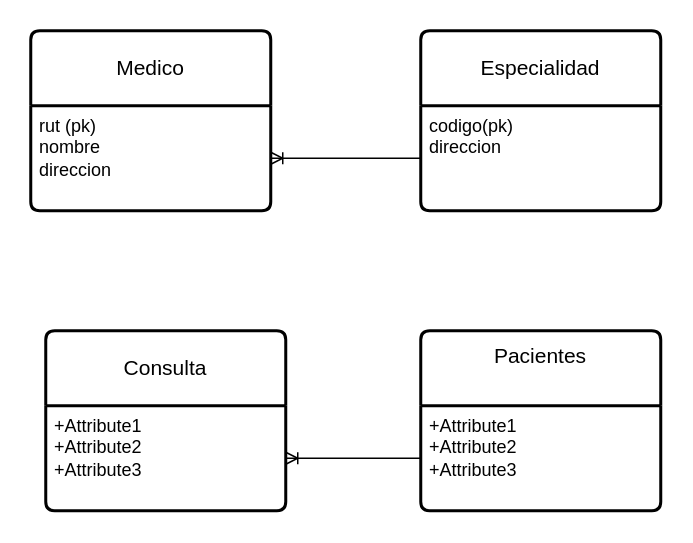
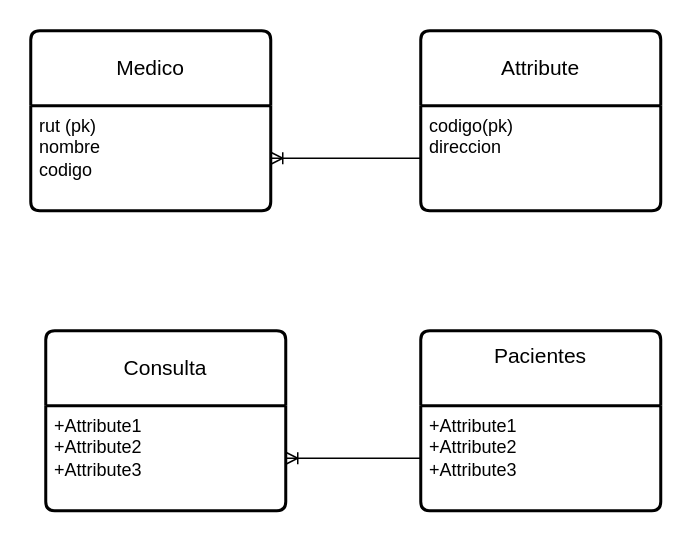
- <mxCell id="4" value="Especialidad" style="swimlane;childLayout=stackLayout;horizontal=1;startSize=50;horizontalStack=0;rounded=1;fontSize=14;fontStyle=0;strokeWidth=2;resizeParent=0;resizeLast=1;shadow=0;dashed=0;align=center;arcSize=4;whiteSpace=wrap;html=1;" vertex="1" parent="1"><mxGeometry x="280" y="20" width="160" height="120" as="geometry" /></mxCell>
+ <mxCell id="4" value="Attribute" style="swimlane;childLayout=stackLayout;horizontal=1;startSize=50;horizontalStack=0;rounded=1;fontSize=14;fontStyle=0;strokeWidth=2;resizeParent=0;resizeLast=1;shadow=0;dashed=0;align=center;arcSize=4;whiteSpace=wrap;html=1;" vertex="1" parent="1"><mxGeometry x="280" y="20" width="160" height="120" as="geometry" /></mxCell>
- <mxCell id="3" value="rut (pk)&lt;div&gt;nombre&lt;/div&gt;&lt;div&gt;direccion&lt;/div&gt;&lt;div&gt;&lt;br&gt;&lt;/div&gt;" style="align=left;strokeColor=none;fillColor=none;spacingLeft=4;fontSize=12;verticalAlign=top;resizable=0;rotatable=0;part=1;html=1;" vertex="1" parent="2"><mxGeometry y="50" width="160" height="70" as="geometry" /></mxCell>
+ <mxCell id="3" value="rut (pk)&lt;div&gt;nombre&lt;/div&gt;&lt;div&gt;codigo&lt;/div&gt;&lt;div&gt;&lt;br&gt;&lt;/div&gt;" style="align=left;strokeColor=none;fillColor=none;spacingLeft=4;fontSize=12;verticalAlign=top;resizable=0;rotatable=0;part=1;html=1;" vertex="1" parent="2"><mxGeometry y="50" width="160" height="70" as="geometry" /></mxCell>
